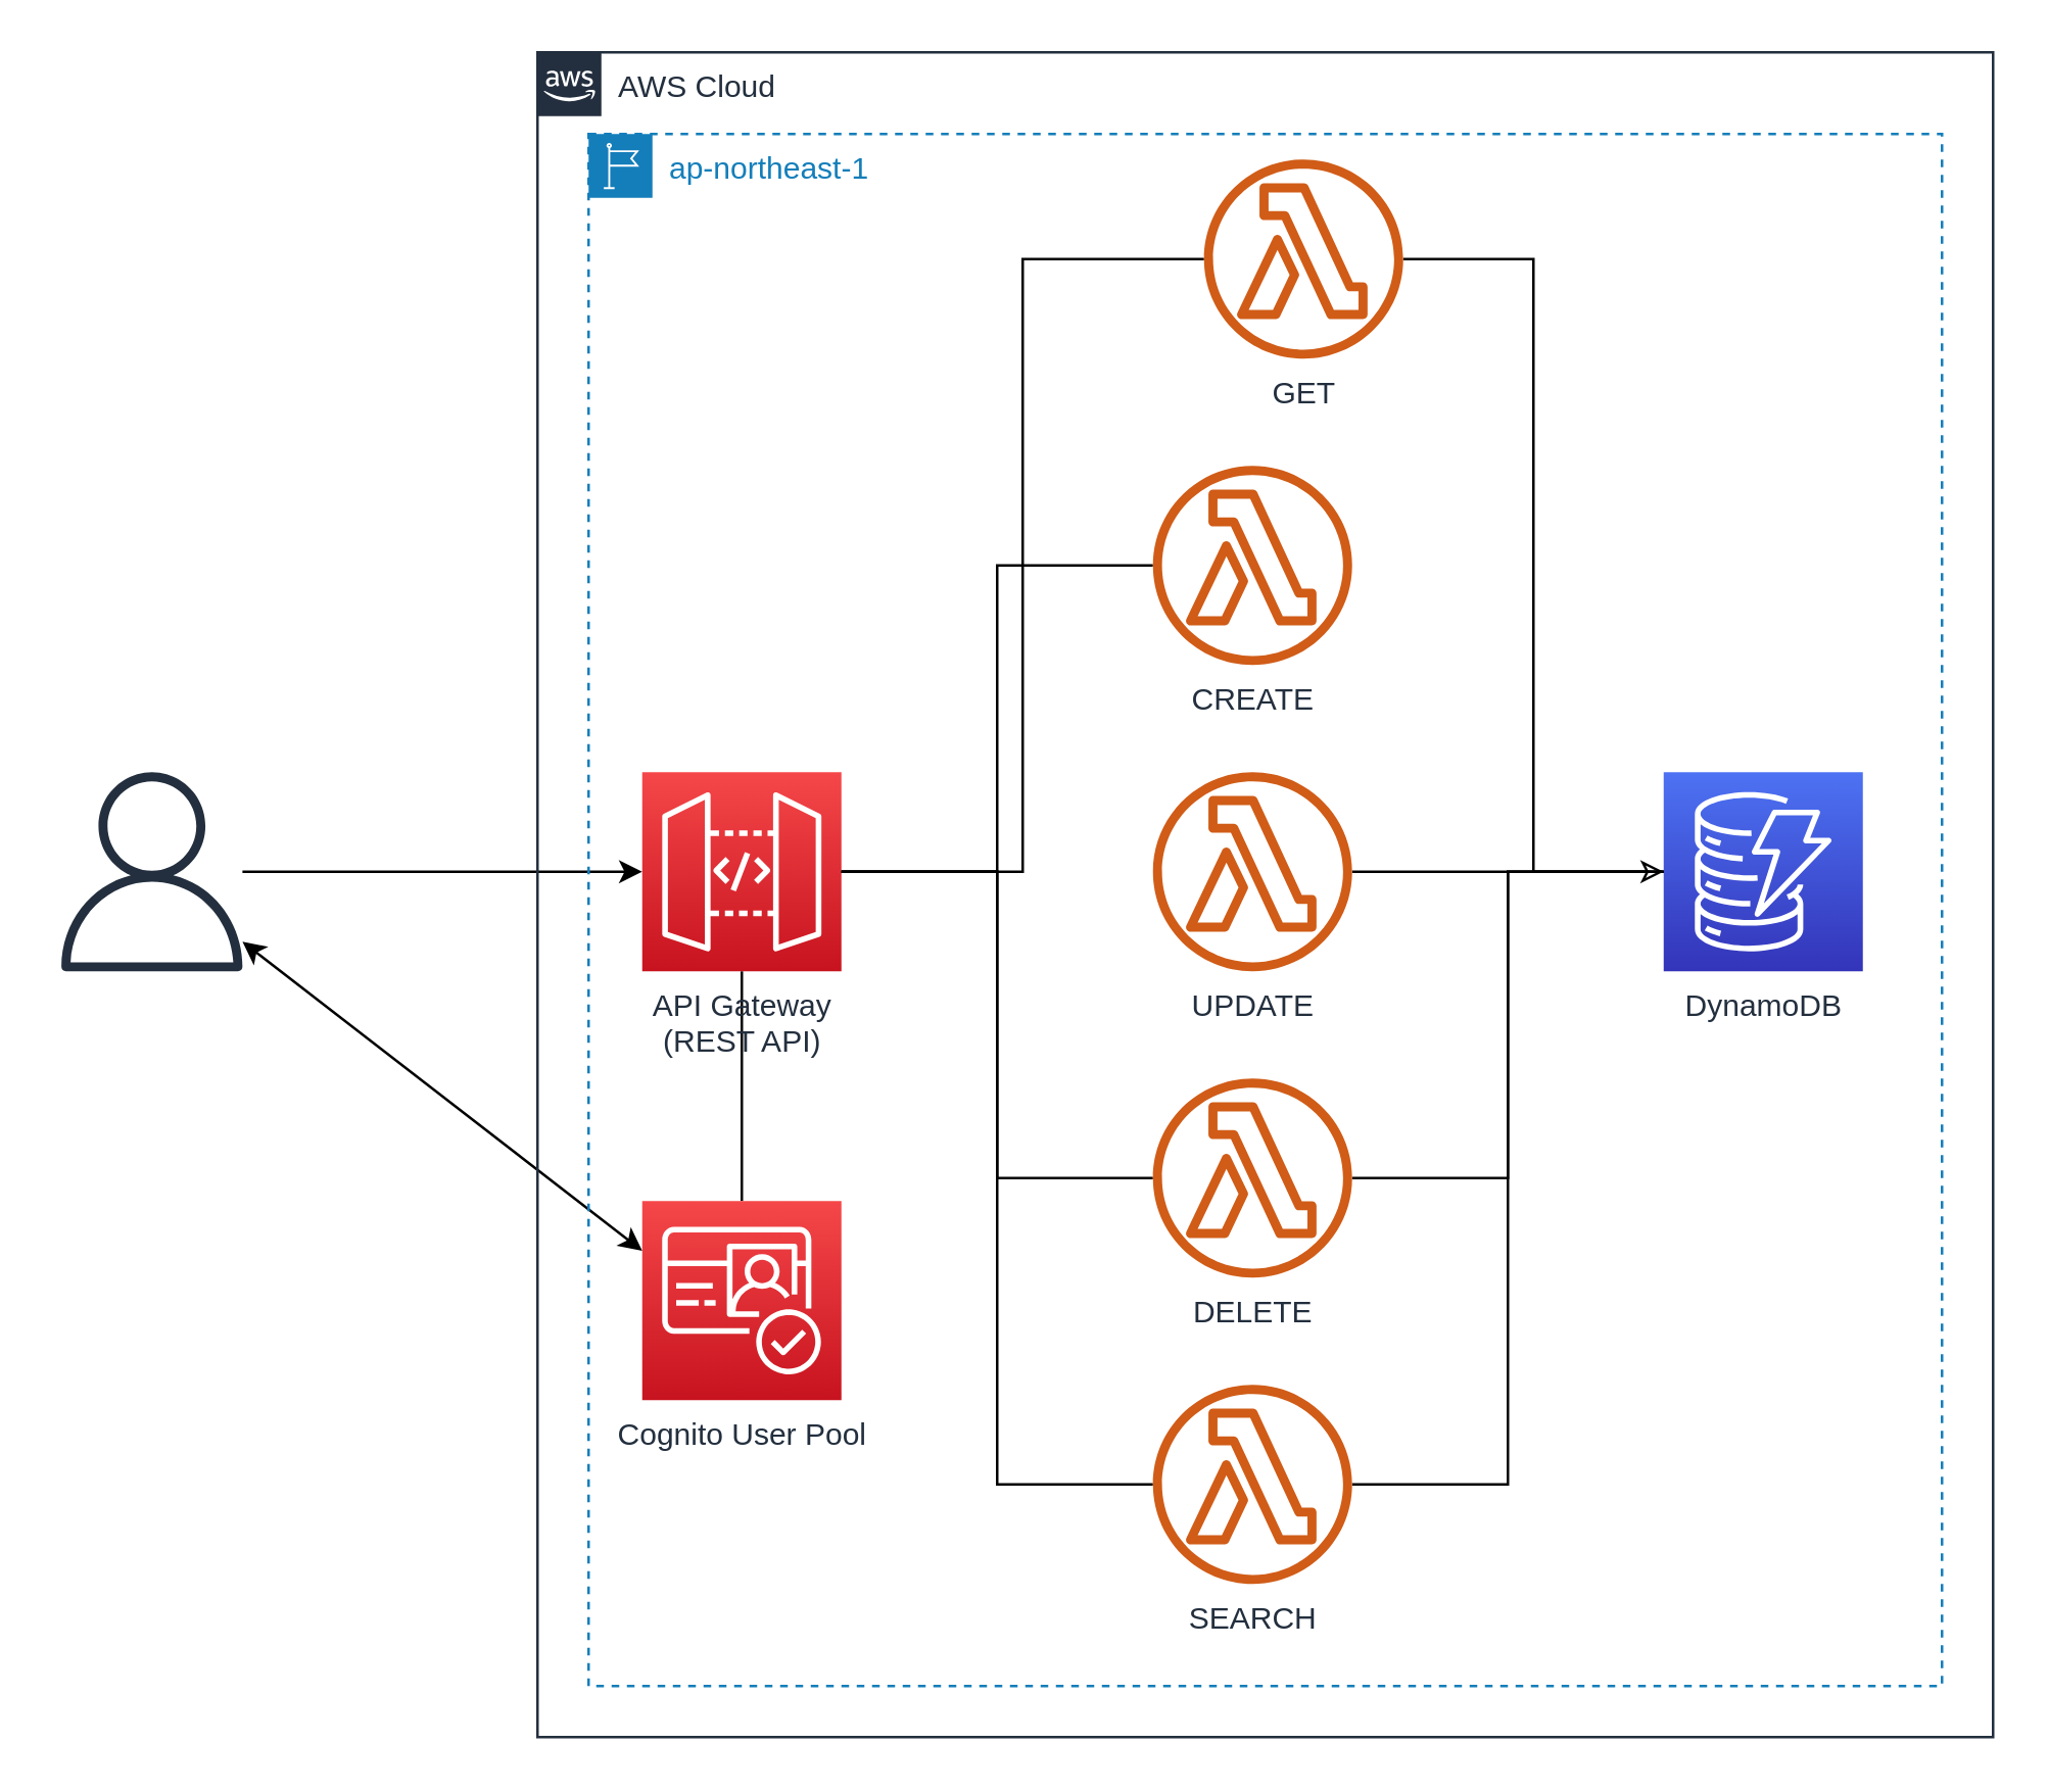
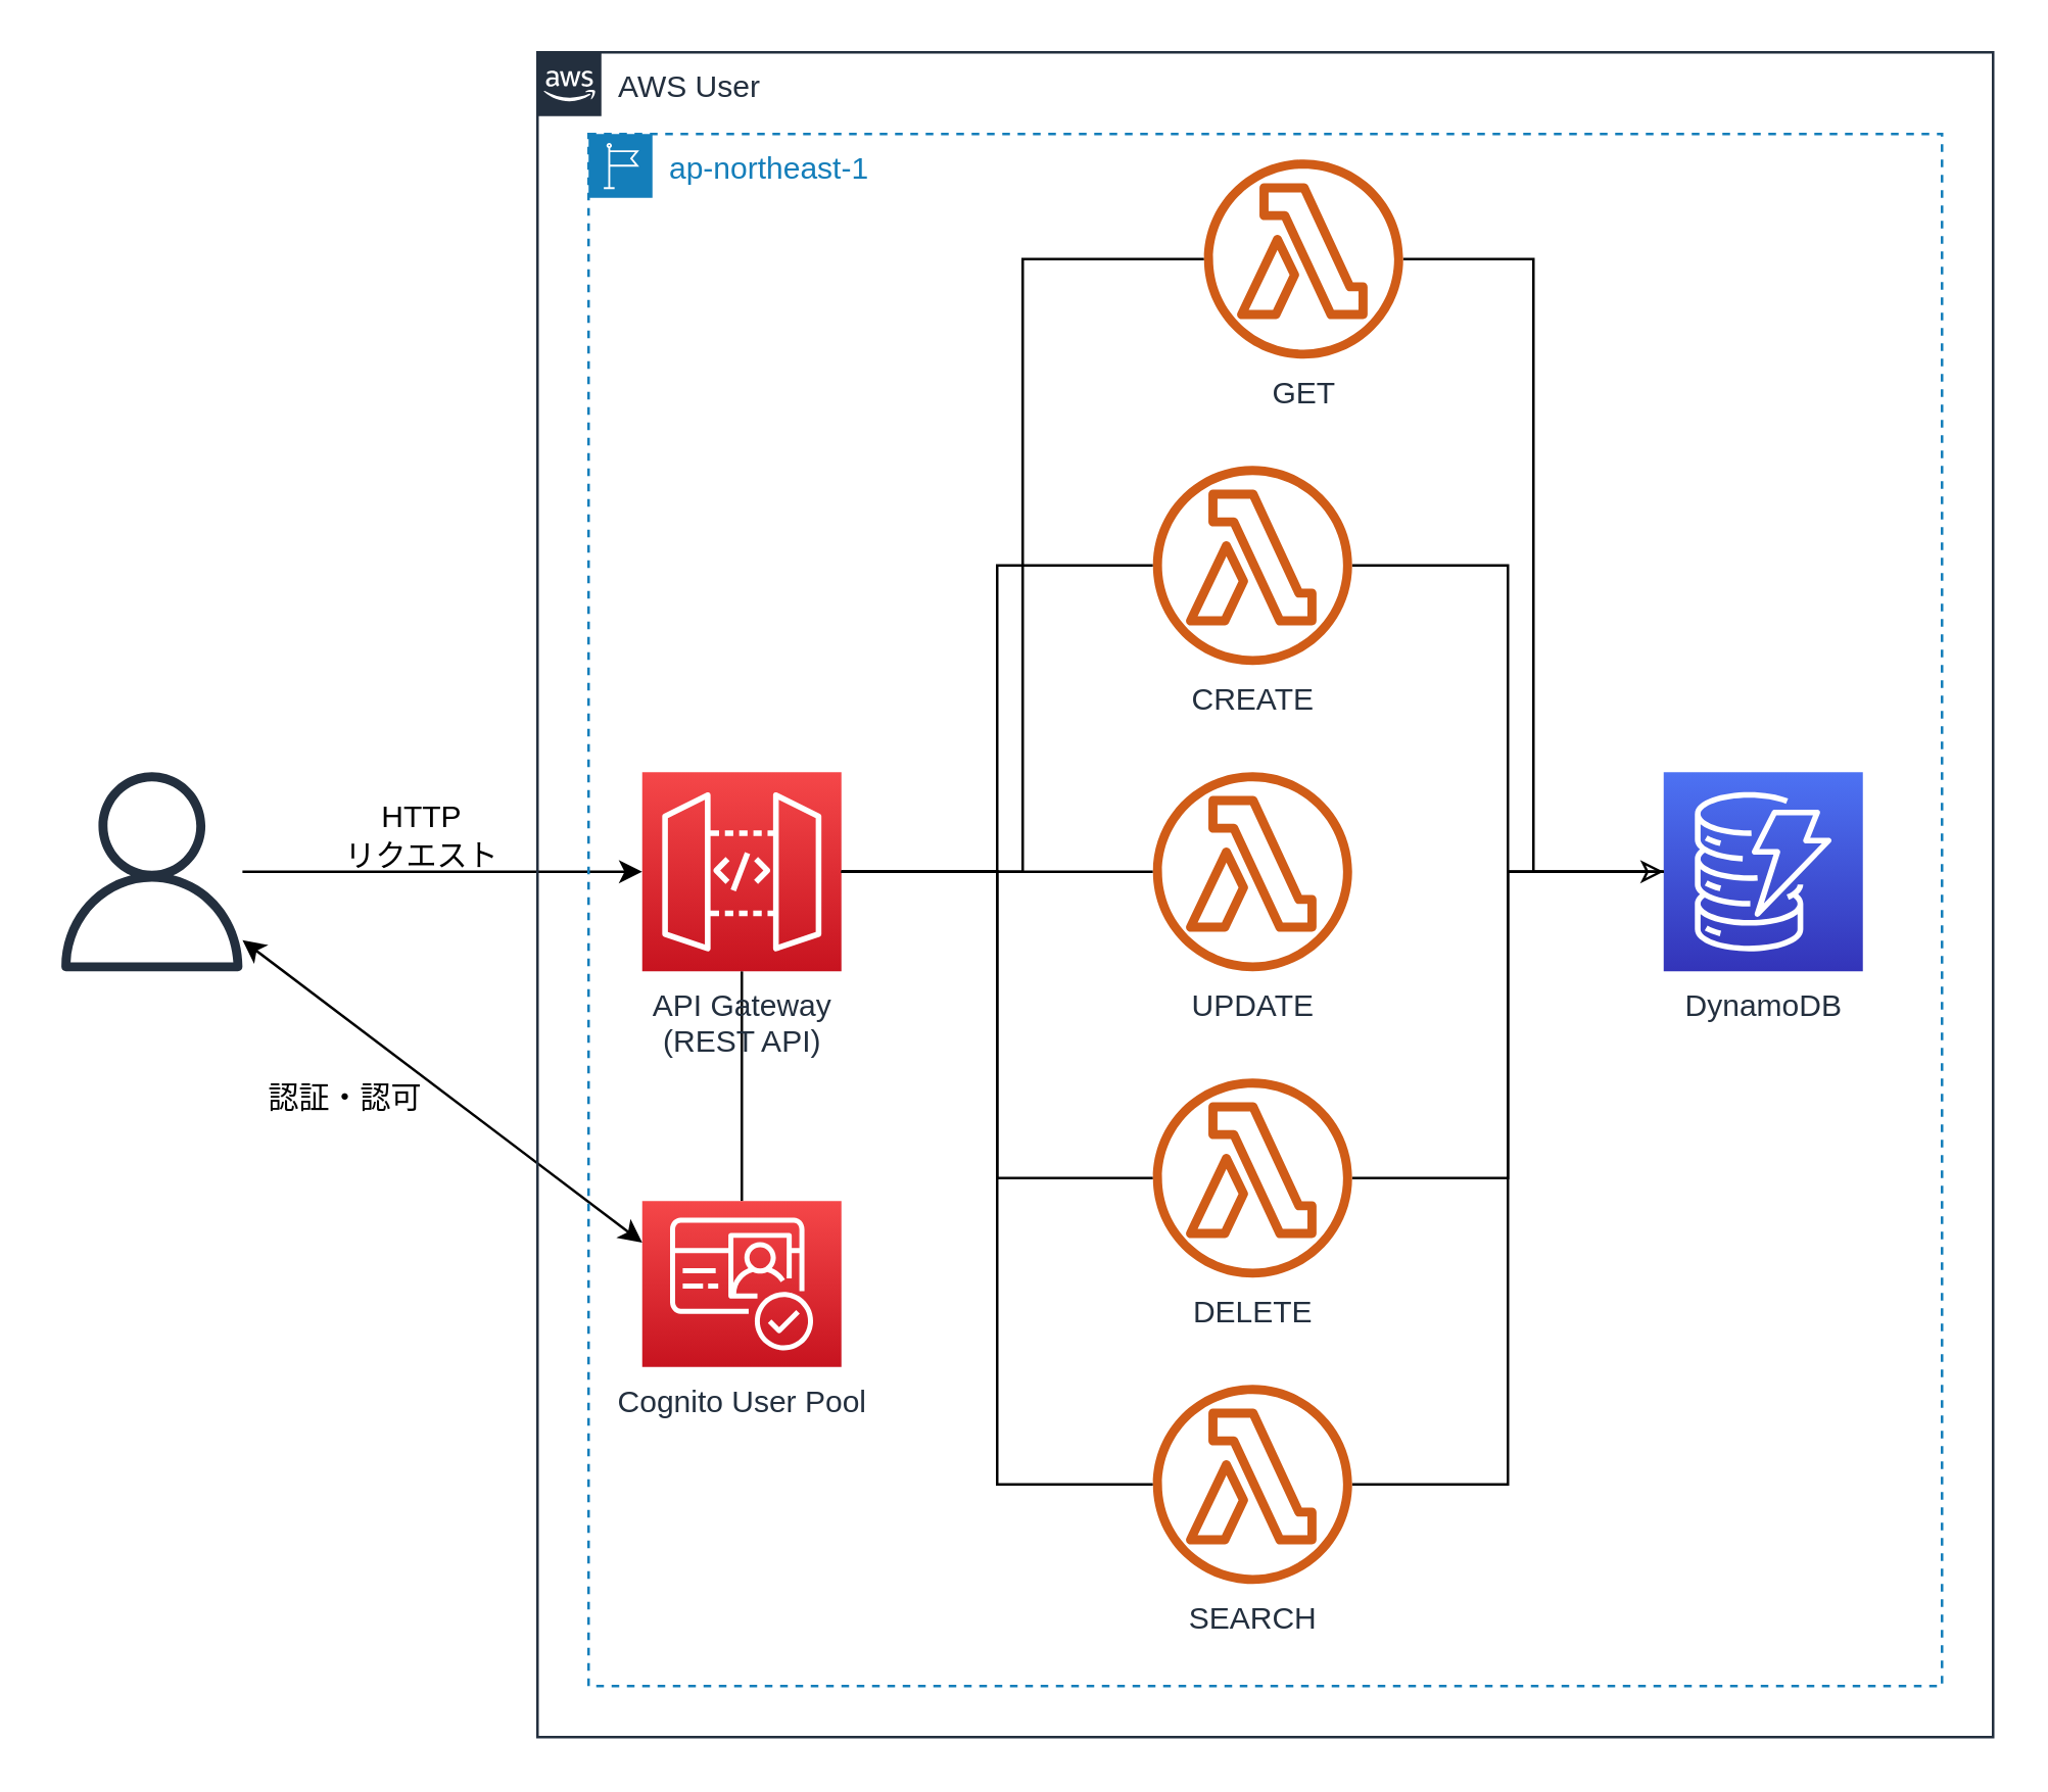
- <mxCell id="24" value="AWS Cloud" style="points=[[0,0],[0.25,0],[0.5,0],[0.75,0],[1,0],[1,0.25],[1,0.5],[1,0.75],[1,1],[0.75,1],[0.5,1],[0.25,1],[0,1],[0,0.75],[0,0.5],[0,0.25]];outlineConnect=0;gradientColor=none;html=1;whiteSpace=wrap;fontSize=12;fontStyle=0;shape=mxgraph.aws4.group;grIcon=mxgraph.aws4.group_aws_cloud_alt;strokeColor=#232F3E;fillColor=none;verticalAlign=top;align=left;spacingLeft=30;fontColor=#232F3E;dashed=0;" vertex="1" parent="1"><mxGeometry x="210" y="20" width="570" height="660" as="geometry" /></mxCell>
+ <mxCell id="24" value="AWS User" style="points=[[0,0],[0.25,0],[0.5,0],[0.75,0],[1,0],[1,0.25],[1,0.5],[1,0.75],[1,1],[0.75,1],[0.5,1],[0.25,1],[0,1],[0,0.75],[0,0.5],[0,0.25]];outlineConnect=0;gradientColor=none;html=1;whiteSpace=wrap;fontSize=12;fontStyle=0;shape=mxgraph.aws4.group;grIcon=mxgraph.aws4.group_aws_cloud_alt;strokeColor=#232F3E;fillColor=none;verticalAlign=top;align=left;spacingLeft=30;fontColor=#232F3E;dashed=0;" vertex="1" parent="1"><mxGeometry x="210" y="20" width="570" height="660" as="geometry" /></mxCell>
+ <mxCell id="12" style="edgeStyle=orthogonalEdgeStyle;rounded=0;orthogonalLoop=1;jettySize=auto;html=1;entryX=0;entryY=0.5;entryDx=0;entryDy=0;entryPerimeter=0;endArrow=none;endFill=0;" edge="1" parent="1" source="13" target="5"><mxGeometry relative="1" as="geometry" /></mxCell>
+ <mxCell id="26" value="HTTP&lt;br&gt;リクエスト" style="text;html=1;strokeColor=none;align=center;verticalAlign=middle;whiteSpace=wrap;rounded=0;" vertex="1" parent="1"><mxGeometry x="130" y="317" width="70" height="20" as="geometry" /></mxCell>
- <mxCell id="9" style="edgeStyle=orthogonalEdgeStyle;rounded=0;orthogonalLoop=1;jettySize=auto;html=1;endArrow=none;endFill=0;" edge="1" parent="1" source="10" target="5"><mxGeometry relative="1" as="geometry" /></mxCell>
+ <mxCell id="9" style="edgeStyle=orthogonalEdgeStyle;rounded=0;orthogonalLoop=1;jettySize=auto;html=1;entryX=1;entryY=0.5;entryDx=0;entryDy=0;entryPerimeter=0;endArrow=none;endFill=0;" edge="1" parent="1" source="10" target="4"><mxGeometry relative="1" as="geometry" /></mxCell>
+ <mxCell id="23" value="認証・認可" style="text;html=1;strokeColor=none;fillColor=none;align=center;verticalAlign=middle;whiteSpace=wrap;rounded=0;" vertex="1" parent="1"><mxGeometry x="80" y="420" width="110" height="20" as="geometry" /></mxCell>
- <mxCell id="3" value="Cognito User Pool" style="points=[[0,0,0],[0.25,0,0],[0.5,0,0],[0.75,0,0],[1,0,0],[0,1,0],[0.25,1,0],[0.5,1,0],[0.75,1,0],[1,1,0],[0,0.25,0],[0,0.5,0],[0,0.75,0],[1,0.25,0],[1,0.5,0],[1,0.75,0]];outlineConnect=0;fontColor=#232F3E;gradientColor=#F54749;gradientDirection=north;fillColor=#C7131F;strokeColor=#ffffff;dashed=0;verticalLabelPosition=bottom;verticalAlign=top;align=center;html=1;fontSize=12;fontStyle=0;aspect=fixed;shape=mxgraph.aws4.resourceIcon;resIcon=mxgraph.aws4.cognito;" vertex="1" parent="1"><mxGeometry x="251" y="470" width="78" height="78" as="geometry" /></mxCell>
+ <mxCell id="3" value="Cognito User Pool" style="points=[[0,0,0],[0.25,0,0],[0.5,0,0],[0.75,0,0],[1,0,0],[0,1,0],[0.25,1,0],[0.5,1,0],[0.75,1,0],[1,1,0],[0,0.25,0],[0,0.5,0],[0,0.75,0],[1,0.25,0],[1,0.5,0],[1,0.75,0]];outlineConnect=0;fontColor=#232F3E;gradientColor=#F54749;gradientDirection=north;fillColor=#C7131F;strokeColor=#ffffff;dashed=0;verticalLabelPosition=bottom;verticalAlign=top;align=center;html=1;fontSize=12;fontStyle=0;aspect=fixed;shape=mxgraph.aws4.resourceIcon;resIcon=mxgraph.aws4.cognito;" vertex="1" parent="1"><mxGeometry x="251" y="470" width="78" height="65" as="geometry" /></mxCell>
